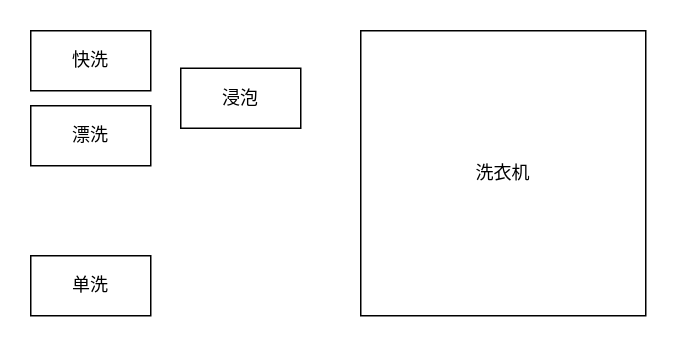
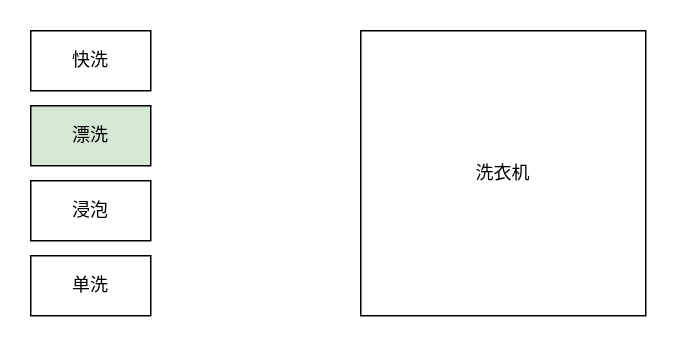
- <mxCell id="4" value="浸泡" style="rounded=0;whiteSpace=wrap;html=1;" parent="1" vertex="1"><mxGeometry x="120" y="45" width="80" height="40" as="geometry" /></mxCell>
+ <mxCell id="4" value="浸泡" style="rounded=0;whiteSpace=wrap;html=1;" parent="1" vertex="1"><mxGeometry x="20" y="120" width="80" height="40" as="geometry" /></mxCell>
- <mxCell id="3" value="漂洗" style="rounded=0;whiteSpace=wrap;html=1;" parent="1" vertex="1"><mxGeometry x="20" y="70" width="80" height="40" as="geometry" /></mxCell>
+ <mxCell id="3" value="漂洗" style="rounded=0;whiteSpace=wrap;html=1;fillColor=#d5e8d4;" parent="1" vertex="1"><mxGeometry x="20" y="70" width="80" height="40" as="geometry" /></mxCell>
